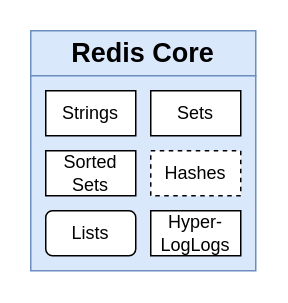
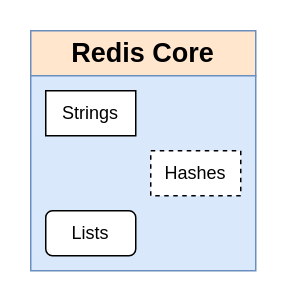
- <mxCell id="2" value="Redis Core" style="rounded=0;whiteSpace=wrap;html=1;fillColor=#dae8fc;strokeColor=#6c8ebf;fontSize=18;fontStyle=1" vertex="1" parent="1"><mxGeometry x="20" y="20" width="150" height="30" as="geometry" /></mxCell>
+ <mxCell id="2" value="Redis Core" style="rounded=0;whiteSpace=wrap;html=1;fillColor=#ffe6cc;strokeColor=#6c8ebf;fontSize=18;fontStyle=1;" vertex="1" parent="1"><mxGeometry x="20" y="20" width="150" height="30" as="geometry" /></mxCell>
- <mxCell id="5" value="Sets" style="rounded=0;whiteSpace=wrap;html=1;fontSize=12;" vertex="1" parent="1"><mxGeometry x="100" y="60" width="60" height="30" as="geometry" /></mxCell>
- <mxCell id="6" value="Sorted Sets" style="rounded=0;whiteSpace=wrap;html=1;fontSize=12;" vertex="1" parent="1"><mxGeometry x="30" y="100" width="60" height="30" as="geometry" /></mxCell>
- <mxCell id="9" value="Hyper-LogLogs" style="rounded=0;whiteSpace=wrap;html=1;fontSize=12;" vertex="1" parent="1"><mxGeometry x="100" y="140" width="60" height="30" as="geometry" /></mxCell>
